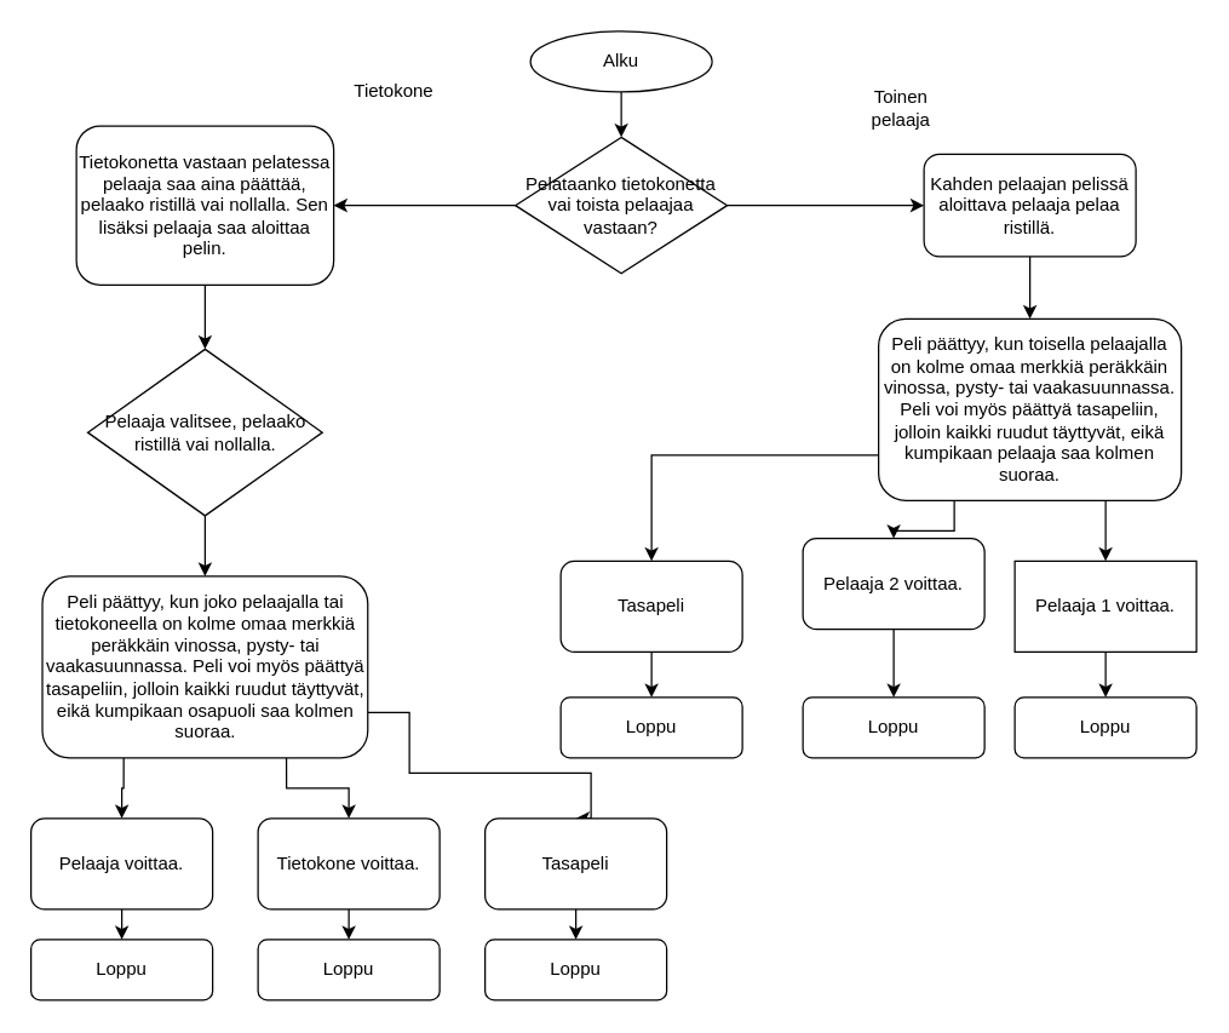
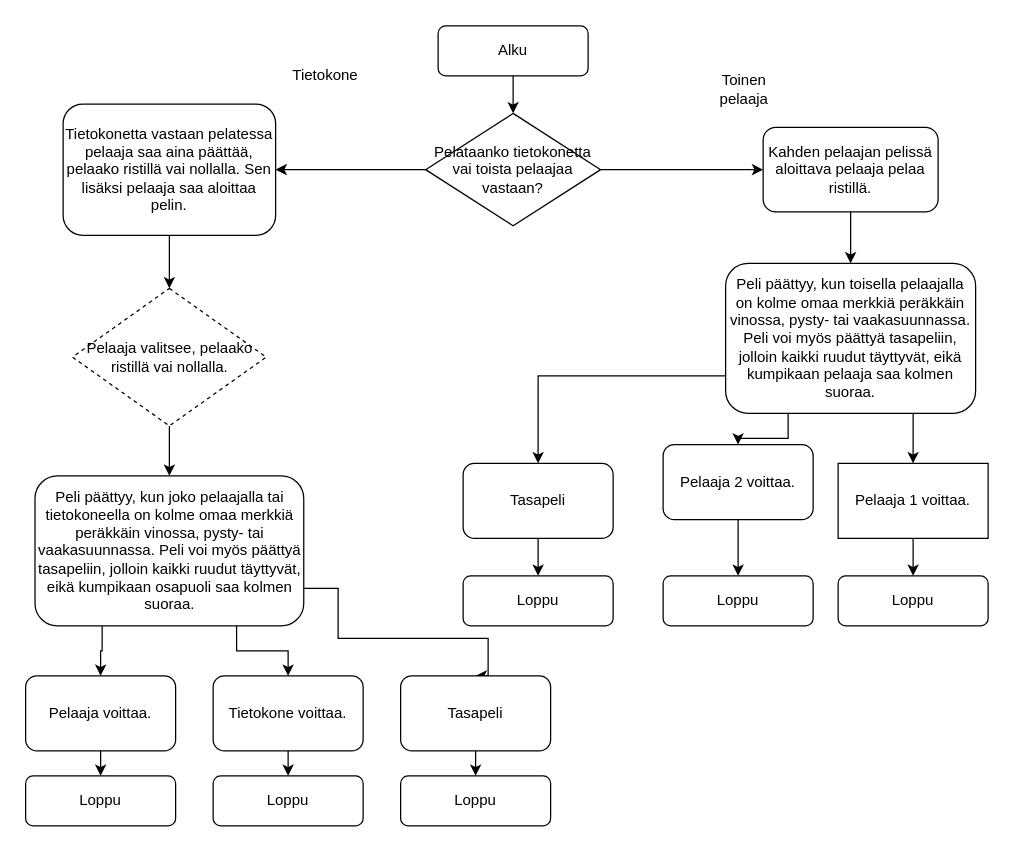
- <mxCell id="3" value="Alku" style="ellipse;whiteSpace=wrap;html=1;" vertex="1" parent="1"><mxGeometry x="350" y="20" width="120" height="40" as="geometry" /></mxCell>
+ <mxCell id="3" value="Alku" style="rounded=1;whiteSpace=wrap;html=1;" vertex="1" parent="1"><mxGeometry x="350" y="20" width="120" height="40" as="geometry" /></mxCell>
- <mxCell id="14" value="Pelaaja valitsee, pelaako ristillä vai nollalla." style="rhombus;whiteSpace=wrap;html=1;" vertex="1" parent="1"><mxGeometry x="57.5" y="230" width="155" height="110" as="geometry" /></mxCell>
+ <mxCell id="14" value="Pelaaja valitsee, pelaako ristillä vai nollalla." style="rhombus;whiteSpace=wrap;html=1;dashed=1;" vertex="1" parent="1"><mxGeometry x="57.5" y="230" width="155" height="110" as="geometry" /></mxCell>
